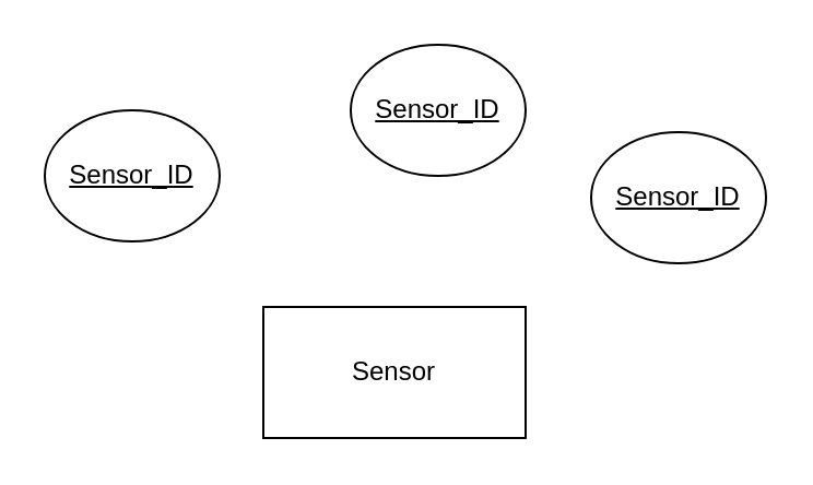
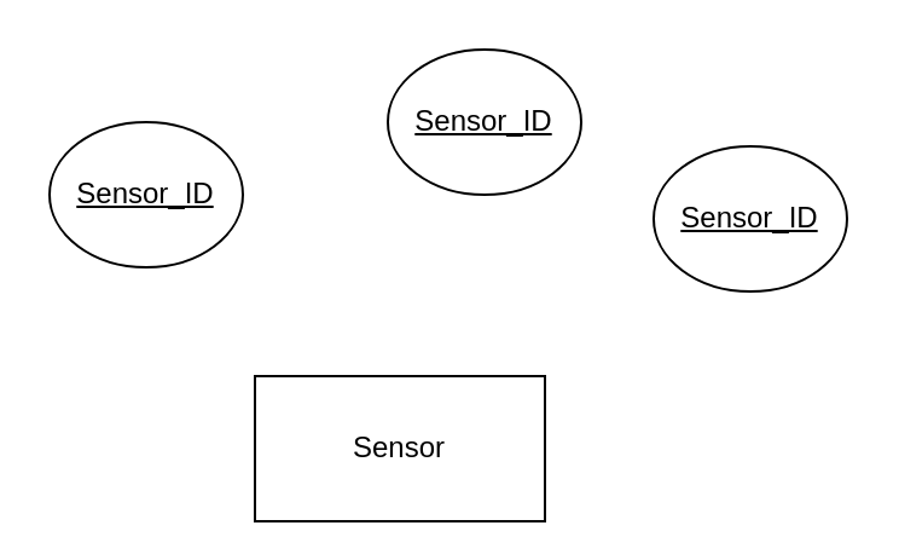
- <mxCell id="2" value="Sensor" style="rounded=0;whiteSpace=wrap;html=1;" vertex="1" parent="1"><mxGeometry x="120" y="140" width="120" height="60" as="geometry" /></mxCell>
+ <mxCell id="2" value="Sensor" style="rounded=0;whiteSpace=wrap;html=1;" vertex="1" parent="1"><mxGeometry x="105" y="155" width="120" height="60" as="geometry" /></mxCell>
